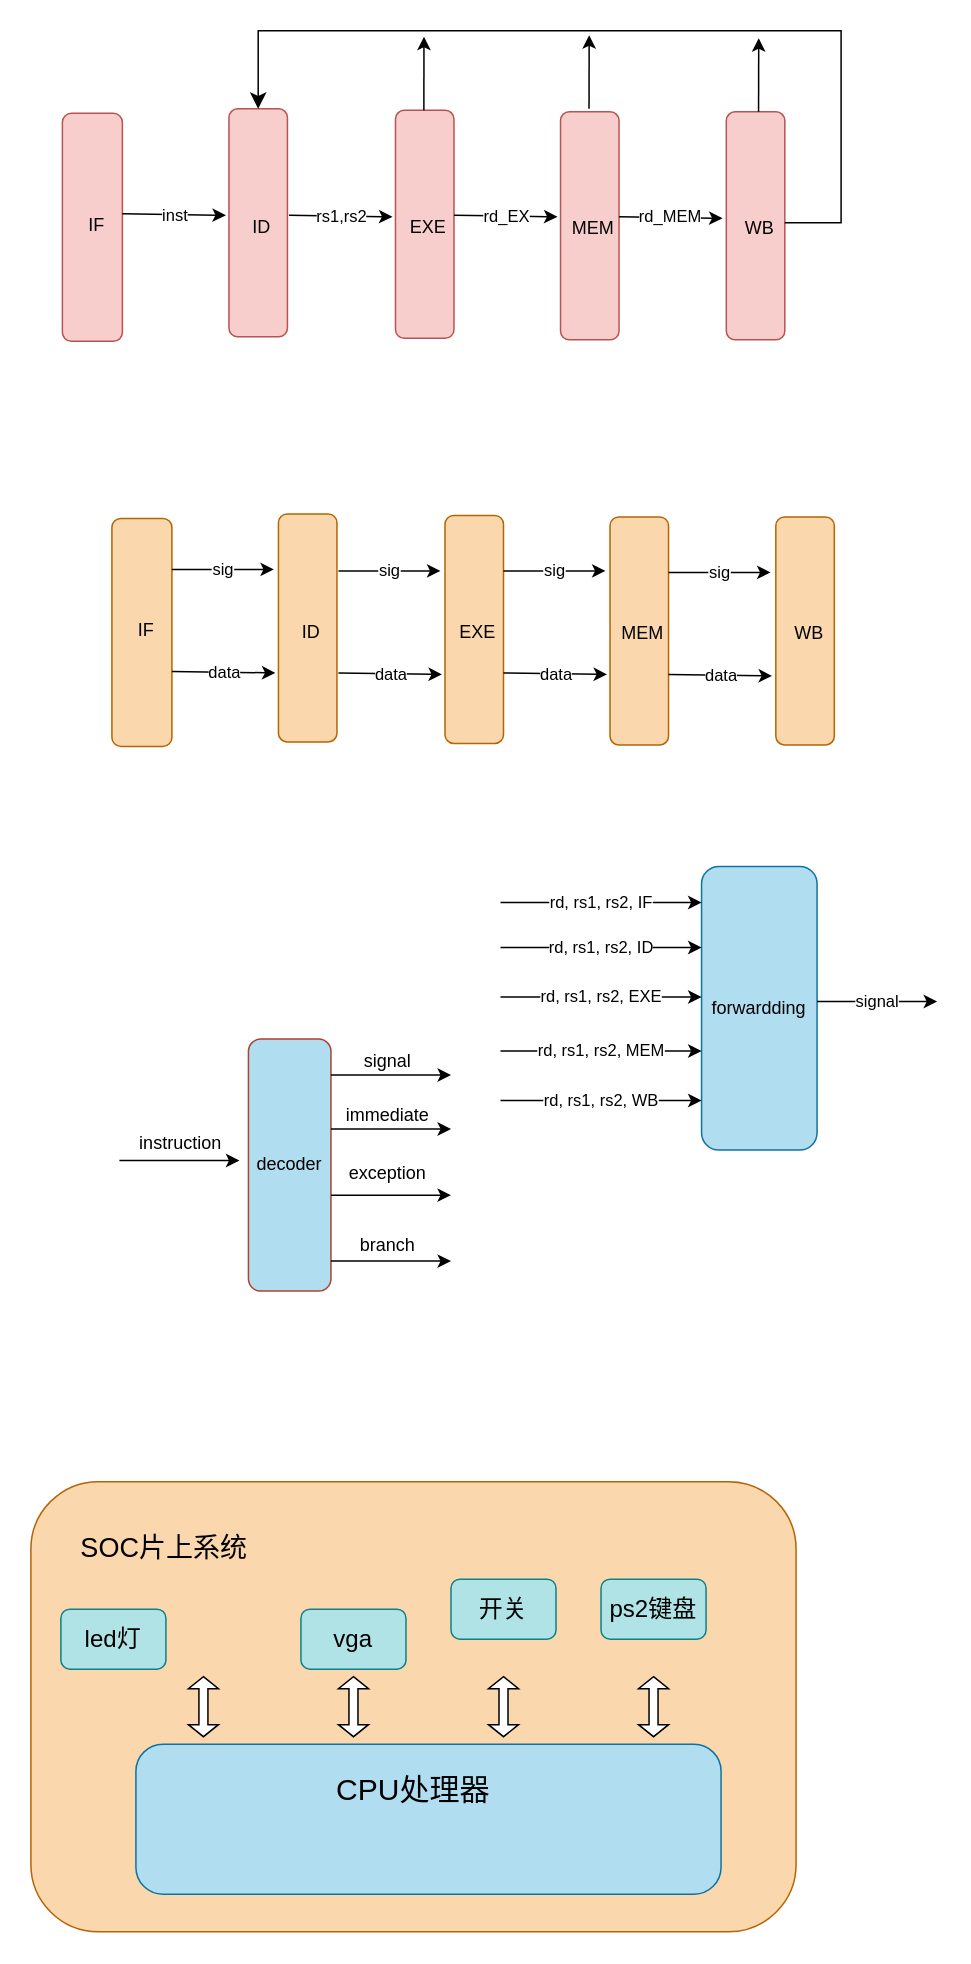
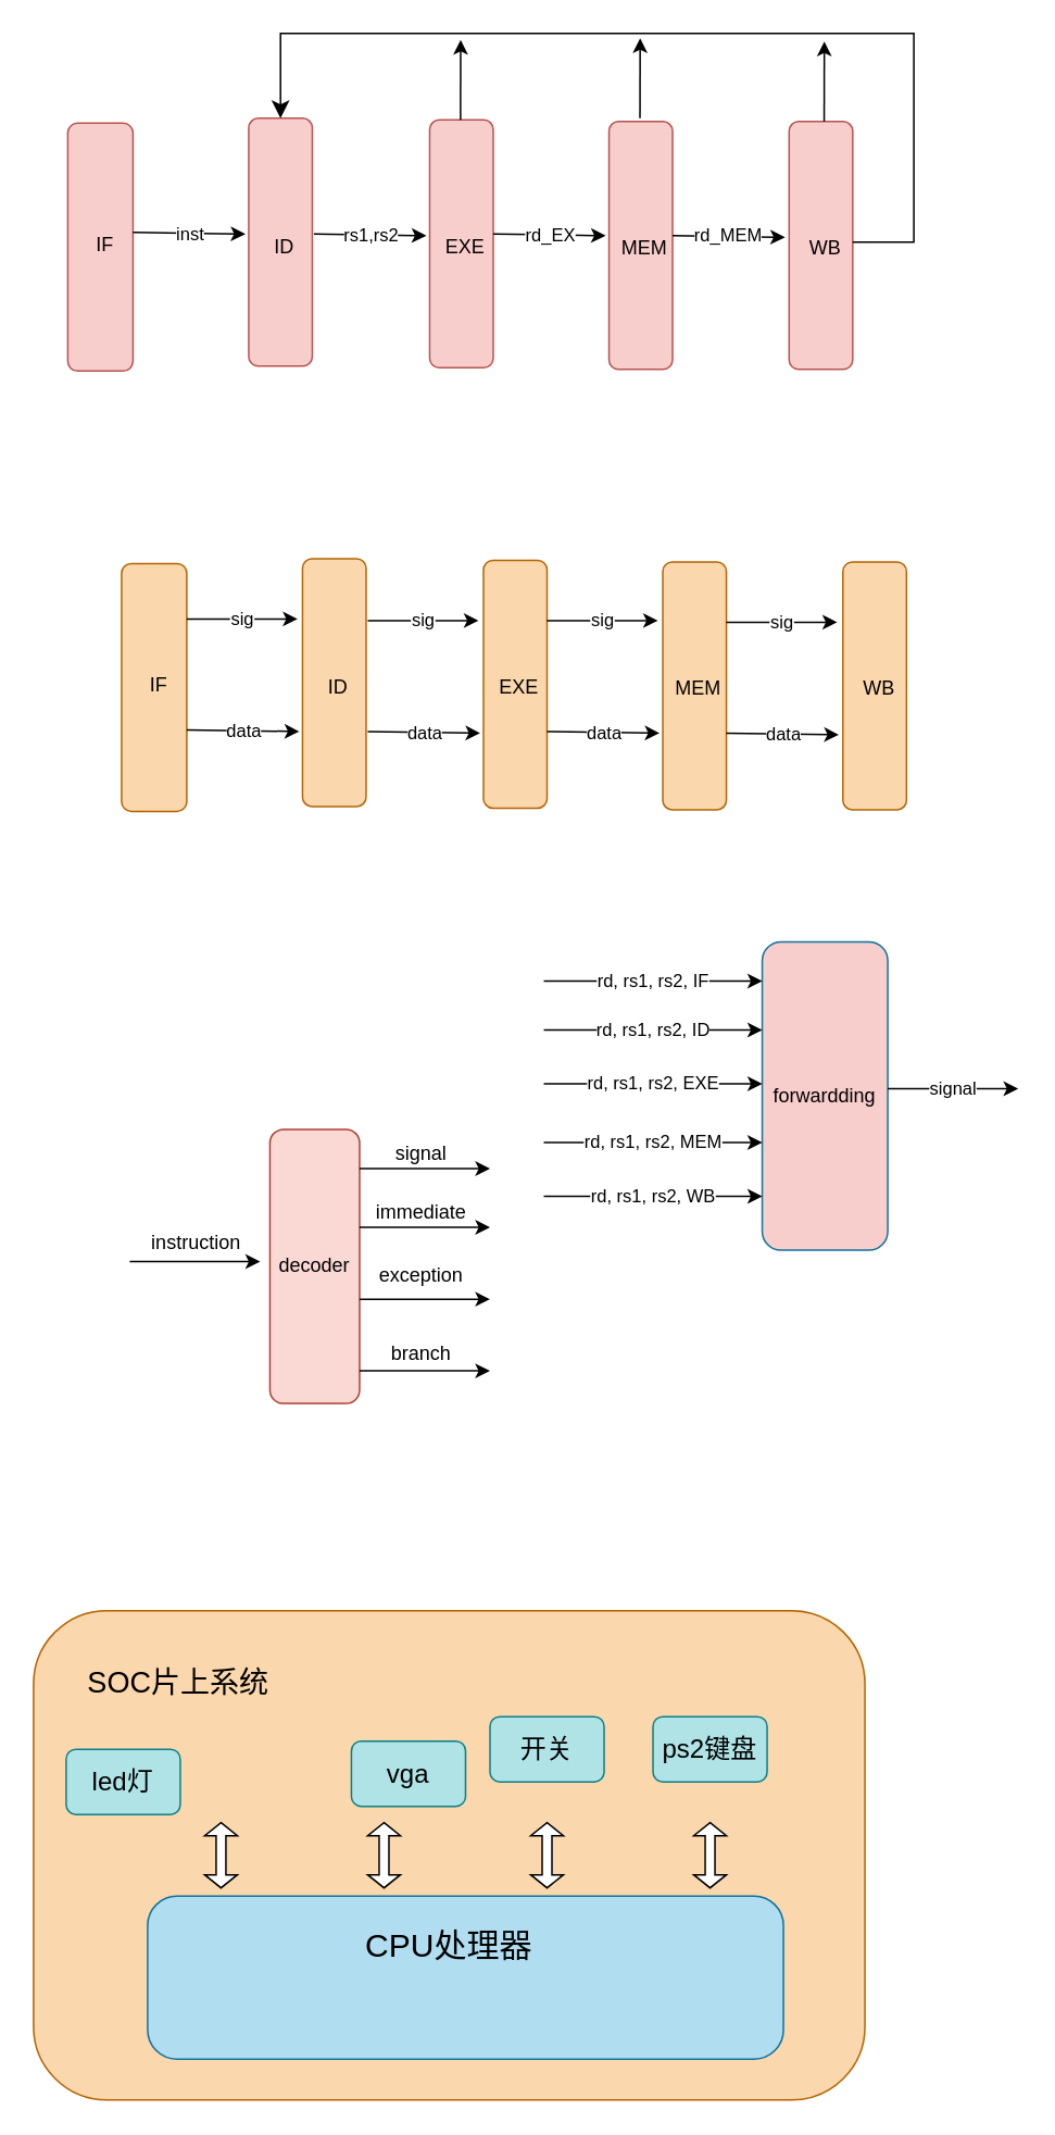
- <mxCell id="25" value="forwardding" style="rounded=1;whiteSpace=wrap;html=1;fillColor=#b1ddf0;strokeColor=#10739e;" parent="1" vertex="1"><mxGeometry x="467" y="577" width="77" height="189" as="geometry" /></mxCell>
+ <mxCell id="25" value="forwardding" style="rounded=1;whiteSpace=wrap;html=1;fillColor=#f8cecc;strokeColor=#10739e;" parent="1" vertex="1"><mxGeometry x="467" y="577" width="77" height="189" as="geometry" /></mxCell>
- <mxCell id="14" value="decoder" style="rounded=1;whiteSpace=wrap;html=1;shadow=0;fillColor=#b1ddf0;strokeColor=#ae4132;" parent="1" vertex="1"><mxGeometry x="165" y="692" width="55" height="168" as="geometry" /></mxCell>
+ <mxCell id="14" value="decoder" style="rounded=1;whiteSpace=wrap;html=1;shadow=0;fillColor=#fad9d5;strokeColor=#ae4132;" parent="1" vertex="1"><mxGeometry x="165" y="692" width="55" height="168" as="geometry" /></mxCell>
- <mxCell id="6" value="&lt;font style=&quot;font-size: 16px;&quot;&gt;vga&lt;/font&gt;" style="rounded=1;whiteSpace=wrap;html=1;fillColor=#b0e3e6;strokeColor=#0e8088;" parent="1" vertex="1"><mxGeometry x="200" y="1072" width="70" height="40" as="geometry" /></mxCell>
+ <mxCell id="6" value="&lt;font style=&quot;font-size: 16px;&quot;&gt;vga&lt;/font&gt;" style="rounded=1;whiteSpace=wrap;html=1;fillColor=#b0e3e6;strokeColor=#0e8088;" parent="1" vertex="1"><mxGeometry x="215" y="1067" width="70" height="40" as="geometry" /></mxCell>
